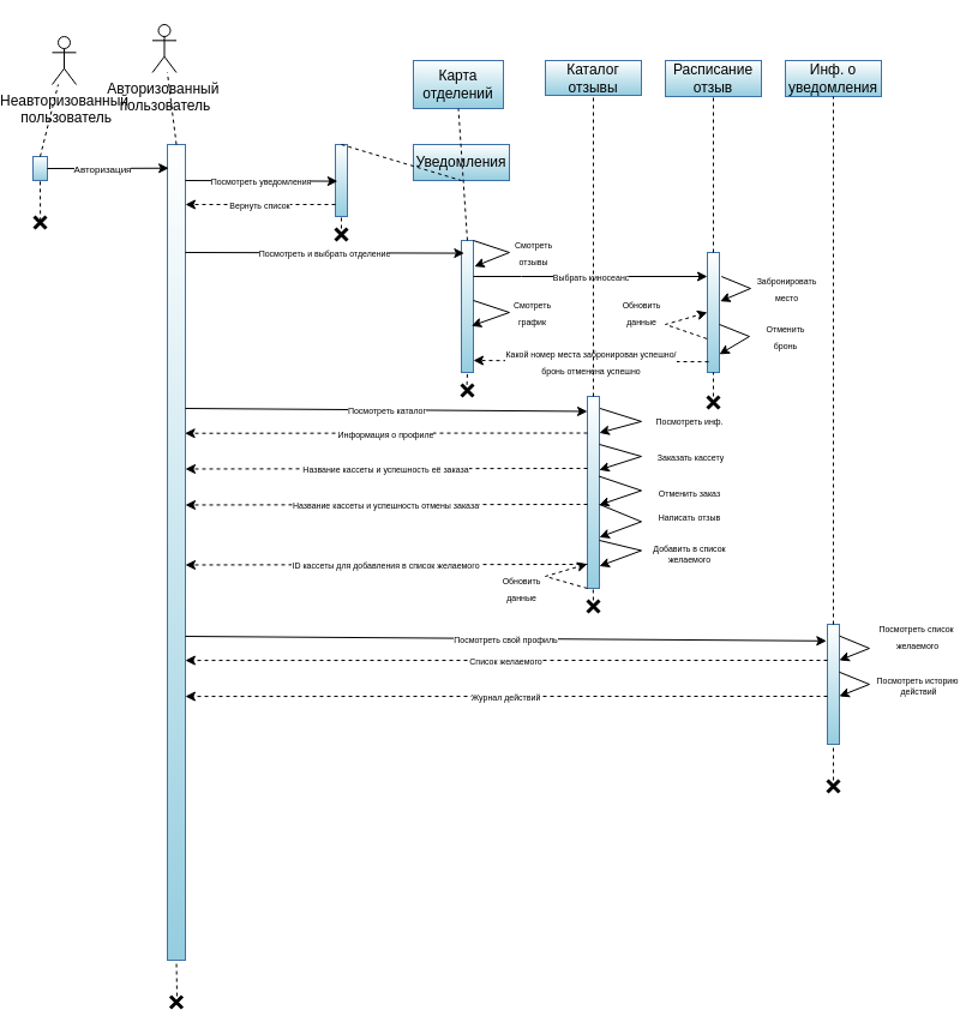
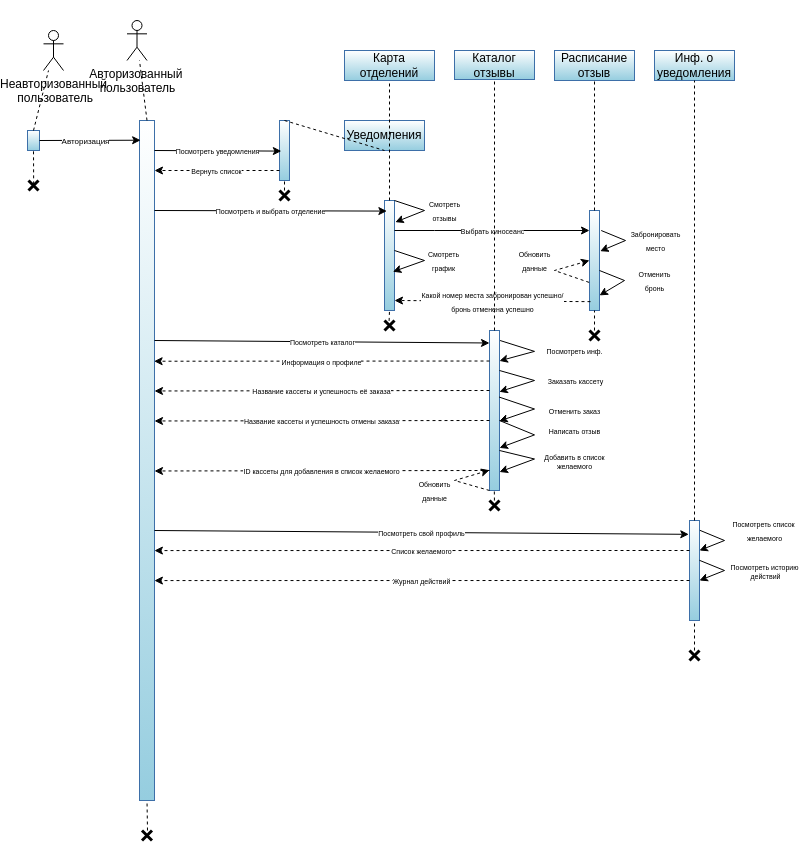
- <mxCell id="8" value="Карта отделений" style="rounded=0;whiteSpace=wrap;html=1;strokeColor=#3D6FA8;align=center;verticalAlign=middle;fontFamily=Helvetica;fontSize=12;fontColor=default;fillColor=default;gradientColor=#95cddf;" parent="1" vertex="1"><mxGeometry x="337" y="50" width="75" height="40" as="geometry" /></mxCell>
+ <mxCell id="8" value="Карта отделений" style="rounded=0;whiteSpace=wrap;html=1;strokeColor=#3D6FA8;align=center;verticalAlign=middle;fontFamily=Helvetica;fontSize=12;fontColor=default;fillColor=default;gradientColor=#95cddf;" parent="1" vertex="1"><mxGeometry x="337" y="50" width="90" height="30" as="geometry" /></mxCell>
